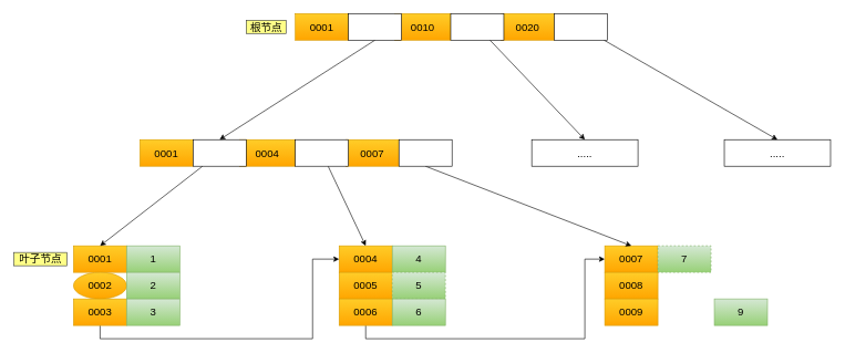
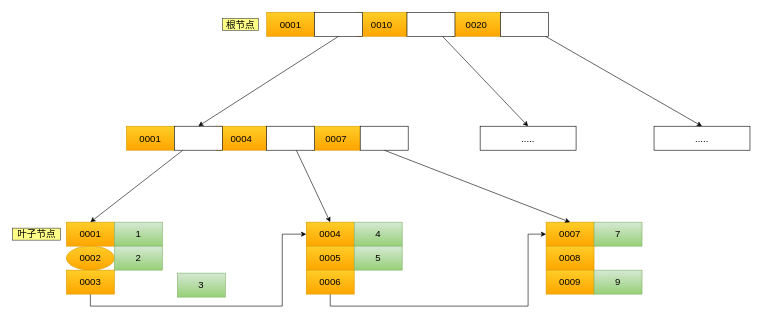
- <mxCell id="20" value="7" style="rounded=0;whiteSpace=wrap;html=1;fontSize=16;fillColor=#d5e8d4;gradientColor=#97d077;strokeColor=#82b366;dashed=1;" vertex="1" parent="1"><mxGeometry x="990" y="370" width="80" height="40" as="geometry" /></mxCell>
+ <mxCell id="20" value="7" style="rounded=0;whiteSpace=wrap;html=1;fontSize=16;fillColor=#d5e8d4;gradientColor=#97d077;strokeColor=#82b366;" vertex="1" parent="1"><mxGeometry x="990" y="370" width="80" height="40" as="geometry" /></mxCell>
- <mxCell id="15" value="5" style="rounded=0;whiteSpace=wrap;html=1;fontSize=16;fillColor=#d5e8d4;gradientColor=#97d077;strokeColor=#82b366;dashed=1;" vertex="1" parent="1"><mxGeometry x="590" y="410" width="80" height="40" as="geometry" /></mxCell>
+ <mxCell id="15" value="5" style="rounded=0;whiteSpace=wrap;html=1;fontSize=16;fillColor=#d5e8d4;gradientColor=#97d077;strokeColor=#82b366;" vertex="1" parent="1"><mxGeometry x="590" y="410" width="80" height="40" as="geometry" /></mxCell>
- <mxCell id="11" value="3" style="rounded=0;whiteSpace=wrap;html=1;fontSize=16;fillColor=#d5e8d4;gradientColor=#97d077;strokeColor=#82b366;" vertex="1" parent="1"><mxGeometry x="190" y="450" width="80" height="40" as="geometry" /></mxCell>
+ <mxCell id="11" value="3" style="rounded=0;whiteSpace=wrap;html=1;fontSize=16;fillColor=#d5e8d4;gradientColor=#97d077;strokeColor=#82b366;" vertex="1" parent="1"><mxGeometry x="295" y="455" width="80" height="40" as="geometry" /></mxCell>
- <mxCell id="18" value="6" style="rounded=0;whiteSpace=wrap;html=1;fontSize=16;fillColor=#d5e8d4;gradientColor=#97d077;strokeColor=#82b366;" vertex="1" parent="1"><mxGeometry x="590" y="450" width="80" height="40" as="geometry" /></mxCell>
- <mxCell id="23" value="9" style="rounded=0;whiteSpace=wrap;html=1;fontSize=16;fillColor=#d5e8d4;gradientColor=#97d077;strokeColor=#82b366;" vertex="1" parent="1"><mxGeometry x="1075" y="450" width="80" height="40" as="geometry" /></mxCell>
+ <mxCell id="23" value="9" style="rounded=0;whiteSpace=wrap;html=1;fontSize=16;fillColor=#d5e8d4;gradientColor=#97d077;strokeColor=#82b366;" vertex="1" parent="1"><mxGeometry x="990" y="450" width="80" height="40" as="geometry" /></mxCell>
